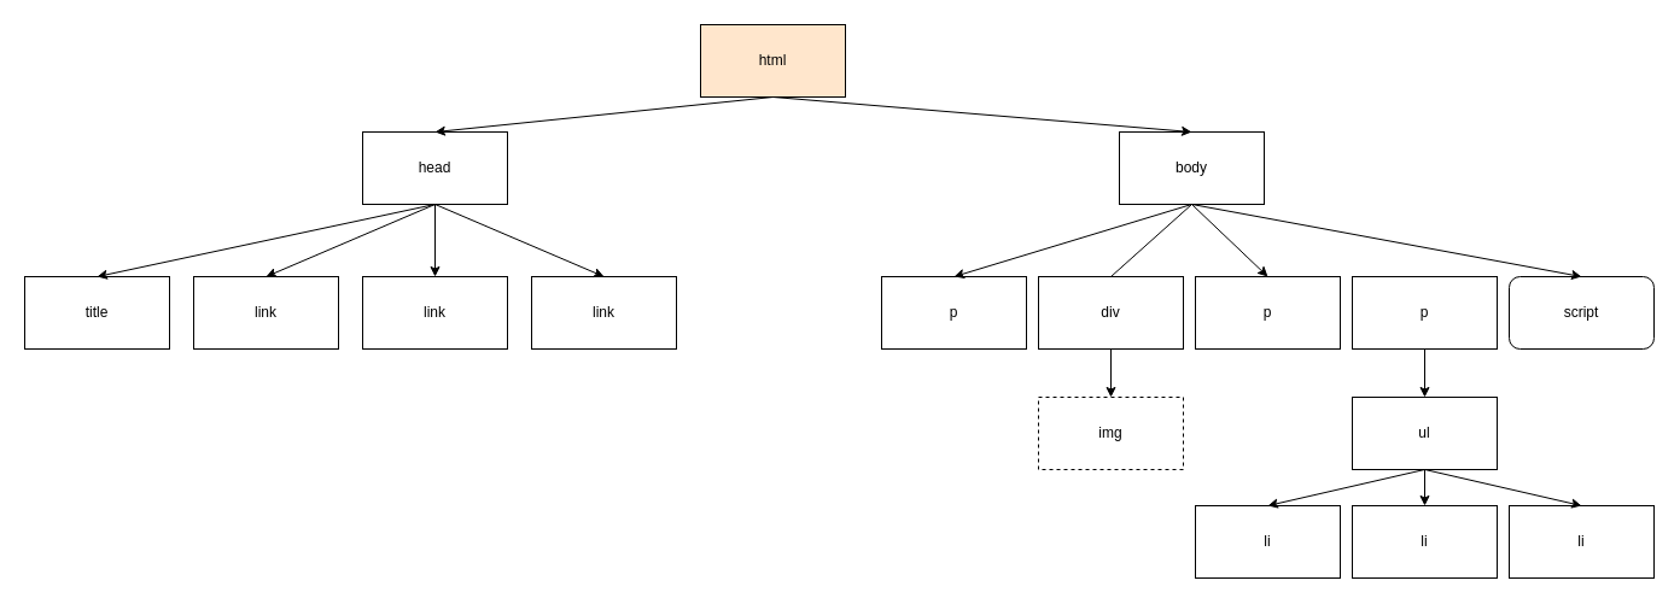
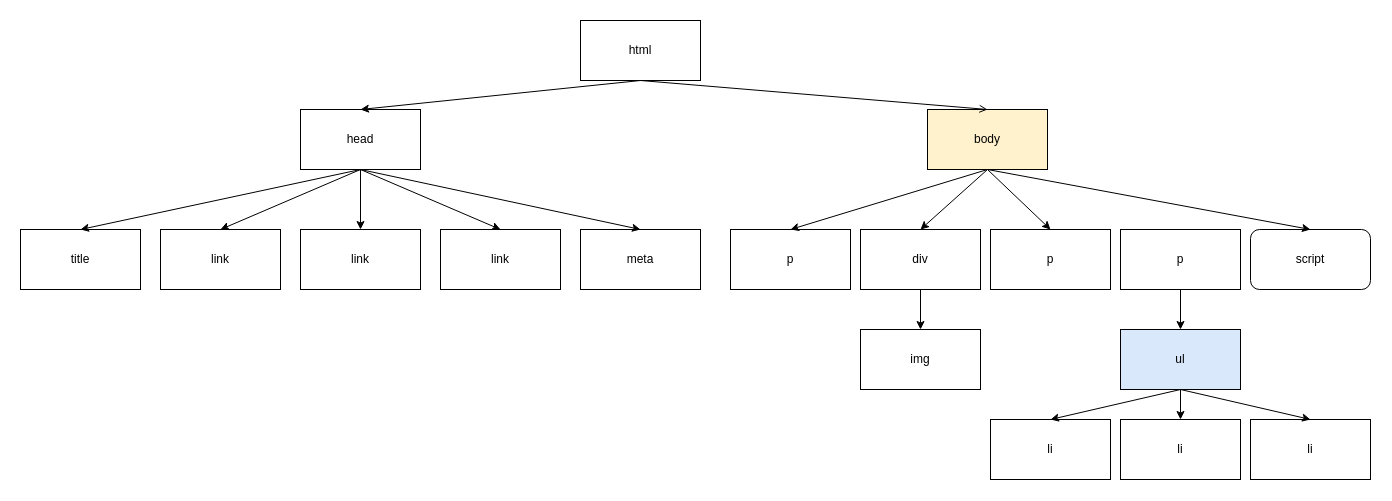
- <mxCell id="2" value="html" style="rounded=0;whiteSpace=wrap;html=1;fillColor=#ffe6cc;" vertex="1" parent="1"><mxGeometry x="580" y="20" width="120" height="60" as="geometry" /></mxCell>
+ <mxCell id="2" value="html" style="rounded=0;whiteSpace=wrap;html=1;" vertex="1" parent="1"><mxGeometry x="580" y="20" width="120" height="60" as="geometry" /></mxCell>
- <mxCell id="16" value="" style="endArrow=classic;html=1;rounded=0;entryX=0.5;entryY=0;entryDx=0;entryDy=0;exitX=0.5;exitY=1;exitDx=0;exitDy=0;" edge="1" parent="1" target="15" source="2"><mxGeometry width="50" height="50" relative="1" as="geometry"><mxPoint x="1080" y="80" as="sourcePoint" /><mxPoint x="1370" y="119" as="targetPoint" /></mxGeometry></mxCell>
+ <mxCell id="16" value="" style="endArrow=open;html=1;rounded=0;entryX=0.5;entryY=0;entryDx=0;entryDy=0;exitX=0.5;exitY=1;exitDx=0;exitDy=0;" edge="1" parent="1" target="15" source="2"><mxGeometry width="50" height="50" relative="1" as="geometry"><mxPoint x="1080" y="80" as="sourcePoint" /><mxPoint x="1370" y="119" as="targetPoint" /></mxGeometry></mxCell>
- <mxCell id="15" value="body" style="rounded=0;whiteSpace=wrap;html=1;" vertex="1" parent="1"><mxGeometry x="927" y="109" width="120" height="60" as="geometry" /></mxCell>
+ <mxCell id="15" value="body" style="rounded=0;whiteSpace=wrap;html=1;fillColor=#fff2cc;" vertex="1" parent="1"><mxGeometry x="927" y="109" width="120" height="60" as="geometry" /></mxCell>
+ <mxCell id="12" value="" style="endArrow=classic;html=1;rounded=0;exitX=0.5;exitY=1;exitDx=0;exitDy=0;entryX=0.5;entryY=0;entryDx=0;entryDy=0;" edge="1" parent="1" source="3" target="8"><mxGeometry width="50" height="50" relative="1" as="geometry"><mxPoint x="370" y="179" as="sourcePoint" /><mxPoint x="510" y="239" as="targetPoint" /></mxGeometry></mxCell>
- <mxCell id="23" value="" style="endArrow=none;html=1;rounded=0;exitX=0.5;exitY=1;exitDx=0;exitDy=0;entryX=0.5;entryY=0;entryDx=0;entryDy=0;" edge="1" parent="1" source="15" target="18"><mxGeometry width="50" height="50" relative="1" as="geometry"><mxPoint x="930" y="299" as="sourcePoint" /><mxPoint x="930" y="339" as="targetPoint" /></mxGeometry></mxCell>
+ <mxCell id="23" value="" style="endArrow=classic;html=1;rounded=0;exitX=0.5;exitY=1;exitDx=0;exitDy=0;entryX=0.5;entryY=0;entryDx=0;entryDy=0;" edge="1" parent="1" source="15" target="18"><mxGeometry width="50" height="50" relative="1" as="geometry"><mxPoint x="930" y="299" as="sourcePoint" /><mxPoint x="930" y="339" as="targetPoint" /></mxGeometry></mxCell>
+ <mxCell id="8" value="meta" style="rounded=0;whiteSpace=wrap;html=1;" vertex="1" parent="1"><mxGeometry x="580" y="229" width="120" height="60" as="geometry" /></mxCell>
- <mxCell id="21" value="img" style="rounded=0;whiteSpace=wrap;html=1;dashed=1;" vertex="1" parent="1"><mxGeometry x="860" y="329" width="120" height="60" as="geometry" /></mxCell>
+ <mxCell id="21" value="img" style="rounded=0;whiteSpace=wrap;html=1;" vertex="1" parent="1"><mxGeometry x="860" y="329" width="120" height="60" as="geometry" /></mxCell>
- <mxCell id="28" value="ul" style="rounded=0;whiteSpace=wrap;html=1;" vertex="1" parent="1"><mxGeometry x="1120" y="329" width="120" height="60" as="geometry" /></mxCell>
+ <mxCell id="28" value="ul" style="rounded=0;whiteSpace=wrap;html=1;fillColor=#dae8fc;" vertex="1" parent="1"><mxGeometry x="1120" y="329" width="120" height="60" as="geometry" /></mxCell>
